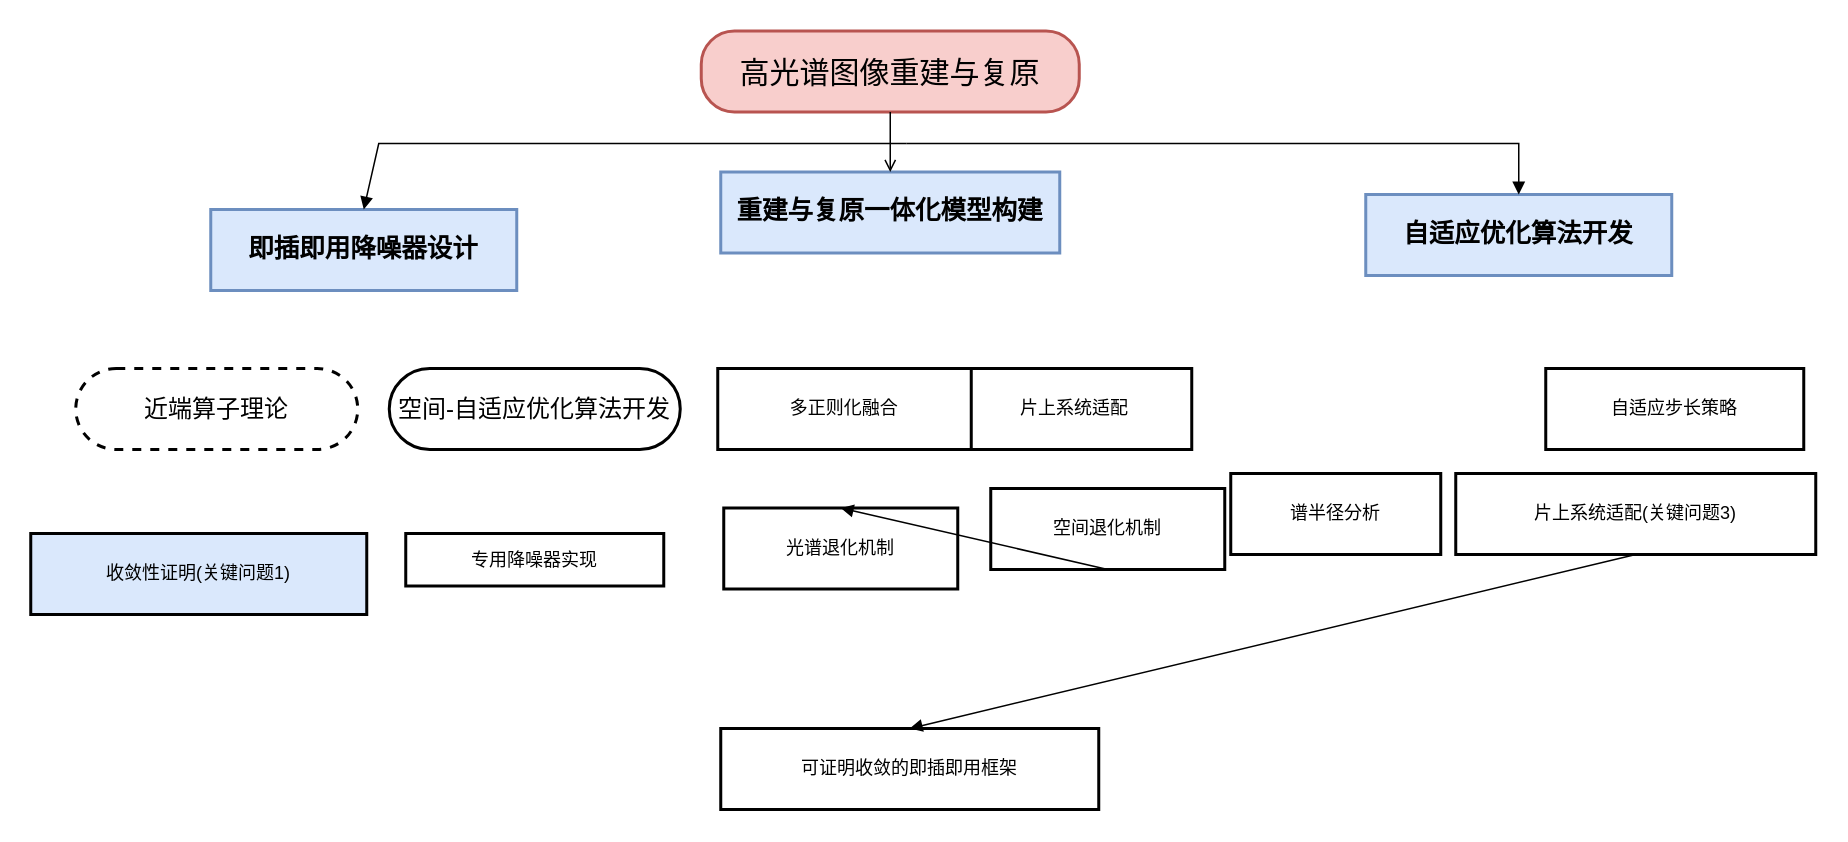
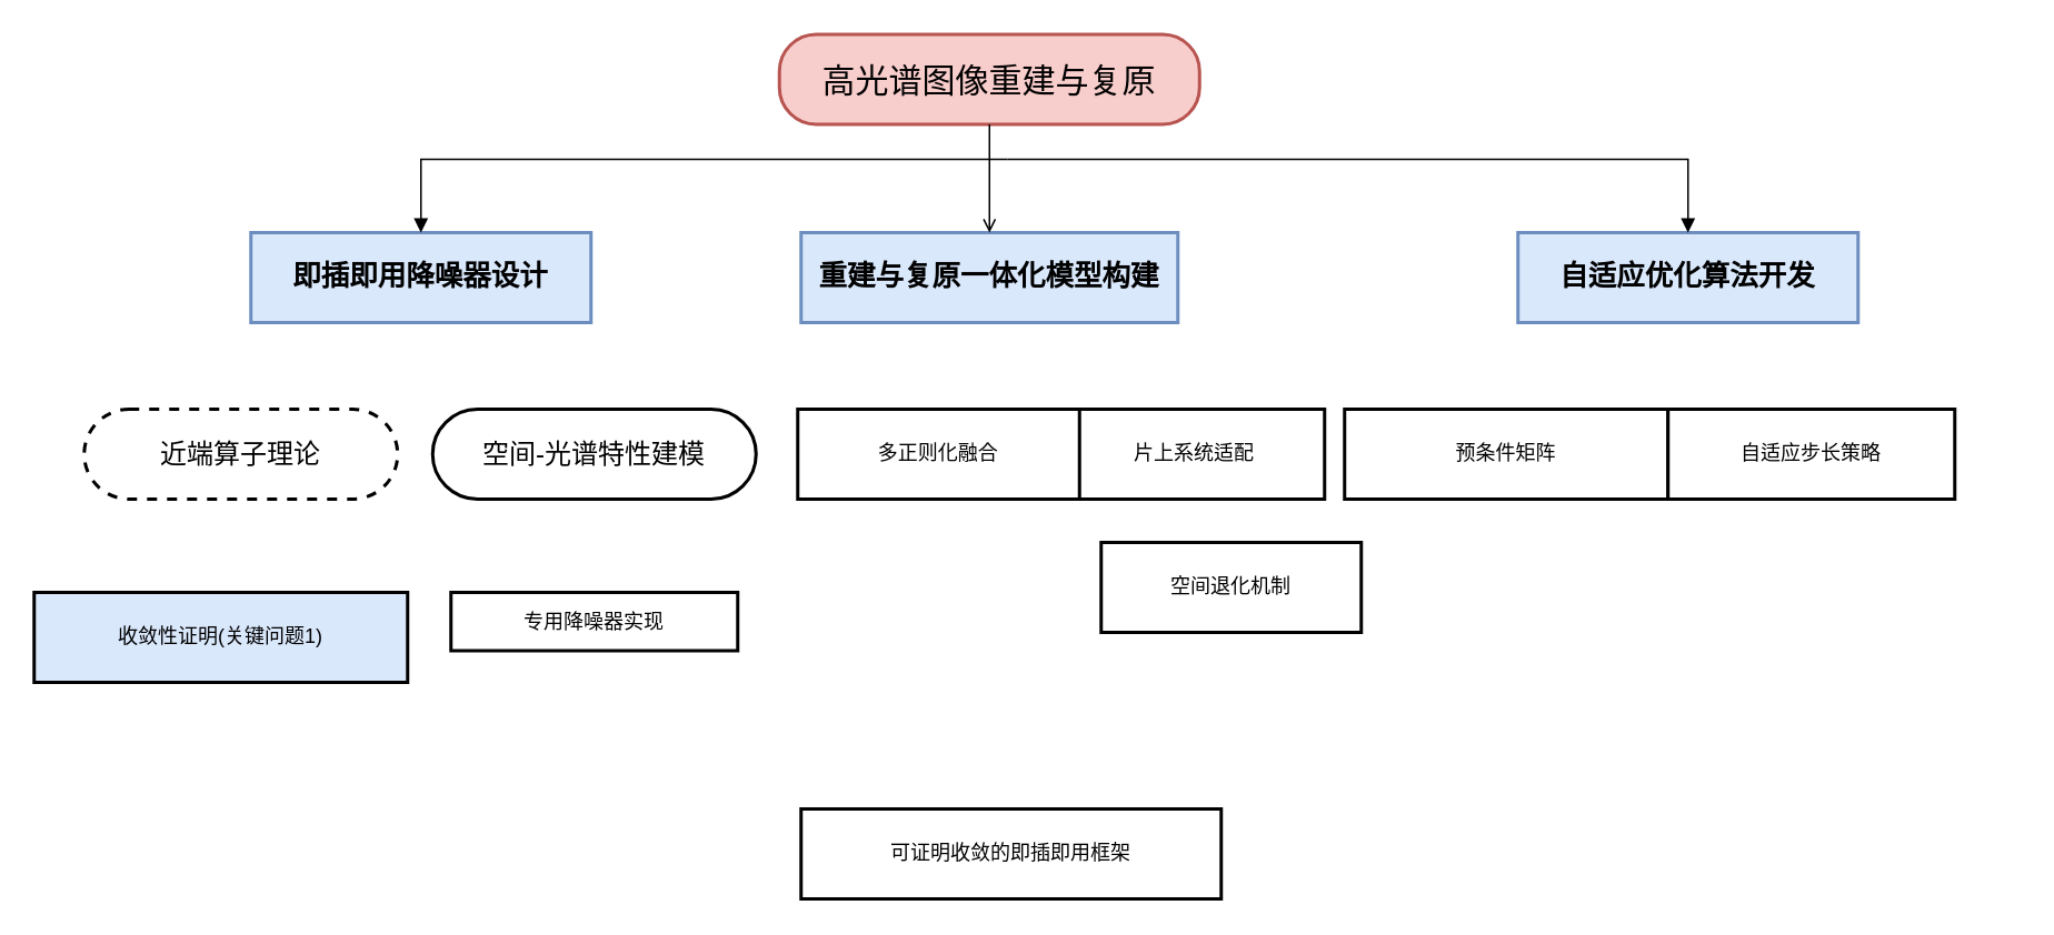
- <mxCell id="4" value="重建与复原一体化模型构建" style="whiteSpace=wrap;strokeWidth=2;fontSize=17;fontFamily=Comic Sans MS;fillColor=#dae8fc;strokeColor=#6c8ebf;fontStyle=1;align=center;verticalAlign=middle;" vertex="1" parent="1"><mxGeometry x="480" y="114" width="226" height="54" as="geometry" /></mxCell>
+ <mxCell id="4" value="重建与复原一体化模型构建" style="whiteSpace=wrap;strokeWidth=2;fontSize=17;fontFamily=Comic Sans MS;fillColor=#dae8fc;strokeColor=#6c8ebf;fontStyle=1;align=center;verticalAlign=middle;" vertex="1" parent="1"><mxGeometry x="480" y="139" width="226" height="54" as="geometry" /></mxCell>
- <mxCell id="5" value="自适应优化算法开发" style="whiteSpace=wrap;strokeWidth=2;fontSize=17;fontFamily=Comic Sans MS;fontStyle=1;fillColor=#dae8fc;strokeColor=#6c8ebf;align=center;verticalAlign=middle;" vertex="1" parent="1"><mxGeometry x="910" y="129" width="204" height="54" as="geometry" /></mxCell>
+ <mxCell id="5" value="自适应优化算法开发" style="whiteSpace=wrap;strokeWidth=2;fontSize=17;fontFamily=Comic Sans MS;fontStyle=1;fillColor=#dae8fc;strokeColor=#6c8ebf;align=center;verticalAlign=middle;" vertex="1" parent="1"><mxGeometry x="910" y="139" width="204" height="54" as="geometry" /></mxCell>
- <mxCell id="3" value="即插即用降噪器设计" style="whiteSpace=wrap;strokeWidth=2;fillColor=#dae8fc;strokeColor=#6c8ebf;fontSize=17;fontFamily=Comic Sans MS;fontStyle=1;align=center;verticalAlign=middle;" vertex="1" parent="1"><mxGeometry x="140" y="139" width="204" height="54" as="geometry" /></mxCell>
+ <mxCell id="3" value="即插即用降噪器设计" style="whiteSpace=wrap;strokeWidth=2;fillColor=#dae8fc;strokeColor=#6c8ebf;fontSize=17;fontFamily=Comic Sans MS;fontStyle=1;align=center;verticalAlign=middle;" vertex="1" parent="1"><mxGeometry x="150" y="139" width="204" height="54" as="geometry" /></mxCell>
- <mxCell id="7" value="空间-自适应优化算法开发" style="whiteSpace=wrap;strokeWidth=2;rounded=1;arcSize=50;fontSize=16;" vertex="1" parent="1"><mxGeometry x="259" y="245" width="194" height="54" as="geometry" /></mxCell>
+ <mxCell id="7" value="空间-光谱特性建模" style="whiteSpace=wrap;strokeWidth=2;rounded=1;arcSize=50;fontSize=16;" vertex="1" parent="1"><mxGeometry x="259" y="245" width="194" height="54" as="geometry" /></mxCell>
+ <mxCell id="14" value="预条件矩阵" style="whiteSpace=wrap;strokeWidth=2;" vertex="1" parent="1"><mxGeometry x="806" y="245" width="194" height="54" as="geometry" /></mxCell>
- <mxCell id="16" value="自适应步长策略" style="whiteSpace=wrap;strokeWidth=2;" vertex="1" parent="1"><mxGeometry x="1030" y="245" width="172" height="54" as="geometry" /></mxCell>
+ <mxCell id="16" value="自适应步长策略" style="whiteSpace=wrap;strokeWidth=2;" vertex="1" parent="1"><mxGeometry x="1000" y="245" width="172" height="54" as="geometry" /></mxCell>
- <mxCell id="15" value="谱半径分析" style="whiteSpace=wrap;strokeWidth=2;" vertex="1" parent="1"><mxGeometry x="820" y="315" width="140" height="54" as="geometry" /></mxCell>
- <mxCell id="17" value="片上系统适配(关键问题3)" style="whiteSpace=wrap;strokeWidth=2;" vertex="1" parent="1"><mxGeometry x="970" y="315" width="240" height="54" as="geometry" /></mxCell>
- <mxCell id="22" value="" style="curved=1;startArrow=none;endArrow=block;exitX=0.5;exitY=1;entryX=0.5;entryY=0;rounded=0;" edge="1" parent="1" source="10" target="11"><mxGeometry relative="1" as="geometry"><Array as="points" /></mxGeometry></mxCell>
- <mxCell id="11" value="光谱退化机制" style="whiteSpace=wrap;strokeWidth=2;" vertex="1" parent="1"><mxGeometry x="482" y="338" width="156" height="54" as="geometry" /></mxCell>
- <mxCell id="23" value="" style="curved=1;startArrow=none;endArrow=block;exitX=0.5;exitY=1;entryX=0.5;entryY=0;rounded=0;" edge="1" parent="1" source="17" target="18"><mxGeometry relative="1" as="geometry"><Array as="points" /></mxGeometry></mxCell>
